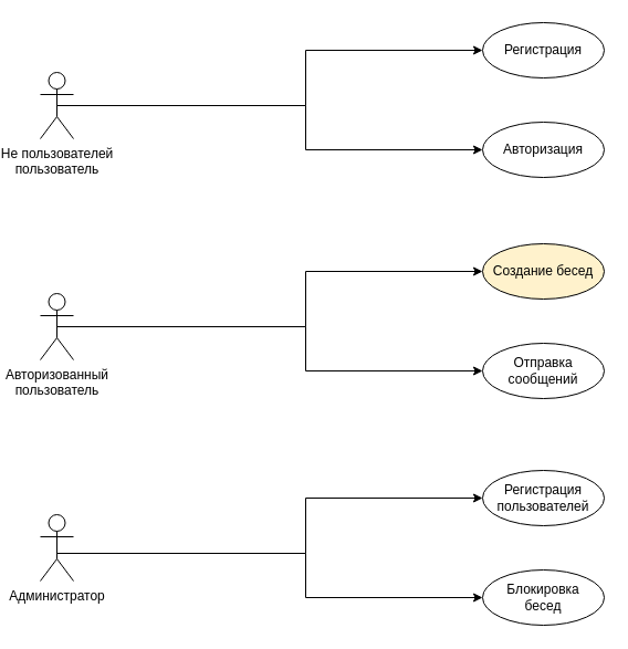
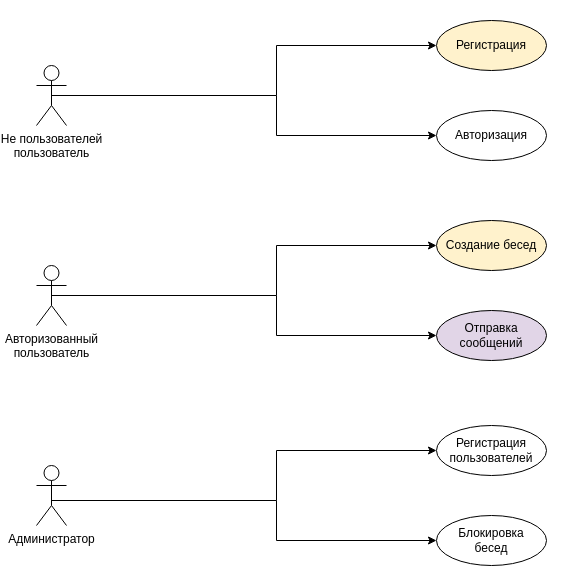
- <mxCell id="5" value="Регистрация" style="ellipse;whiteSpace=wrap;html=1;" vertex="1" parent="1"><mxGeometry x="420" y="20" width="110" height="50" as="geometry" /></mxCell>
+ <mxCell id="5" value="Регистрация" style="ellipse;whiteSpace=wrap;html=1;fillColor=#fff2cc;" vertex="1" parent="1"><mxGeometry x="420" y="20" width="110" height="50" as="geometry" /></mxCell>
- <mxCell id="9" value="Отправка сообщений" style="ellipse;whiteSpace=wrap;html=1;" vertex="1" parent="1"><mxGeometry x="420" y="310" width="110" height="50" as="geometry" /></mxCell>
+ <mxCell id="9" value="Отправка сообщений" style="ellipse;whiteSpace=wrap;html=1;fillColor=#e1d5e7;" vertex="1" parent="1"><mxGeometry x="420" y="310" width="110" height="50" as="geometry" /></mxCell>
